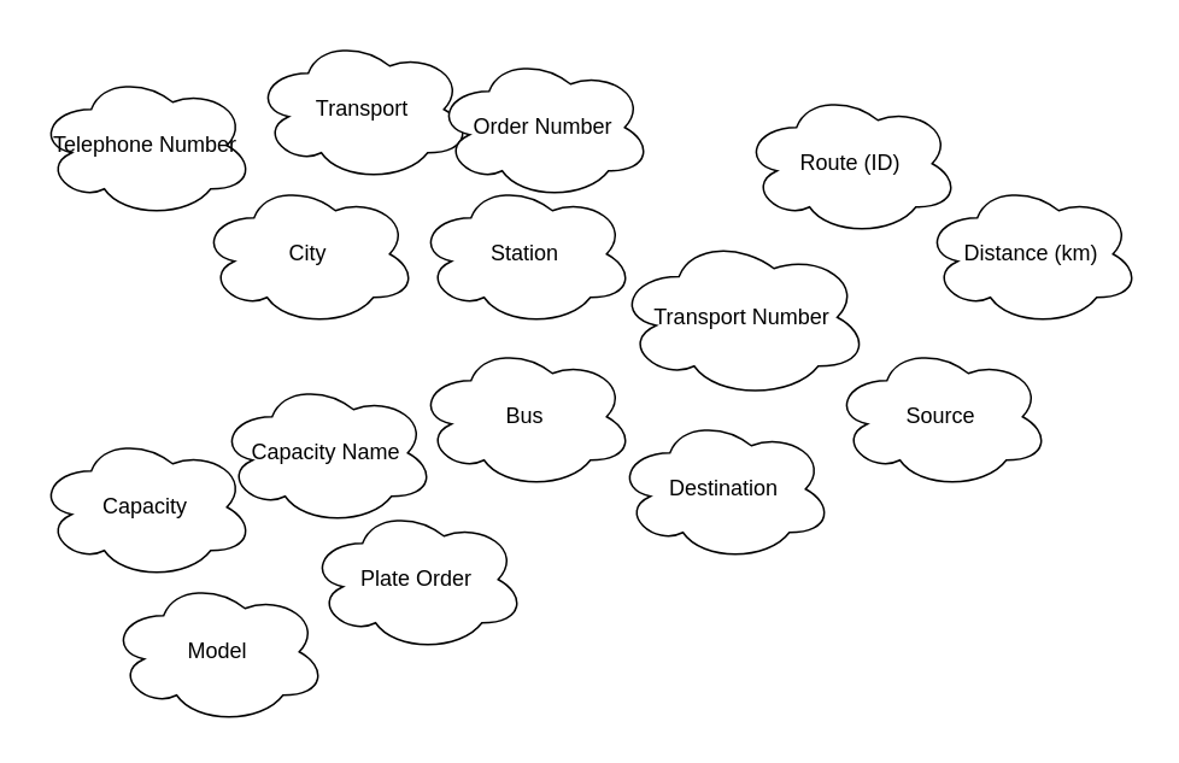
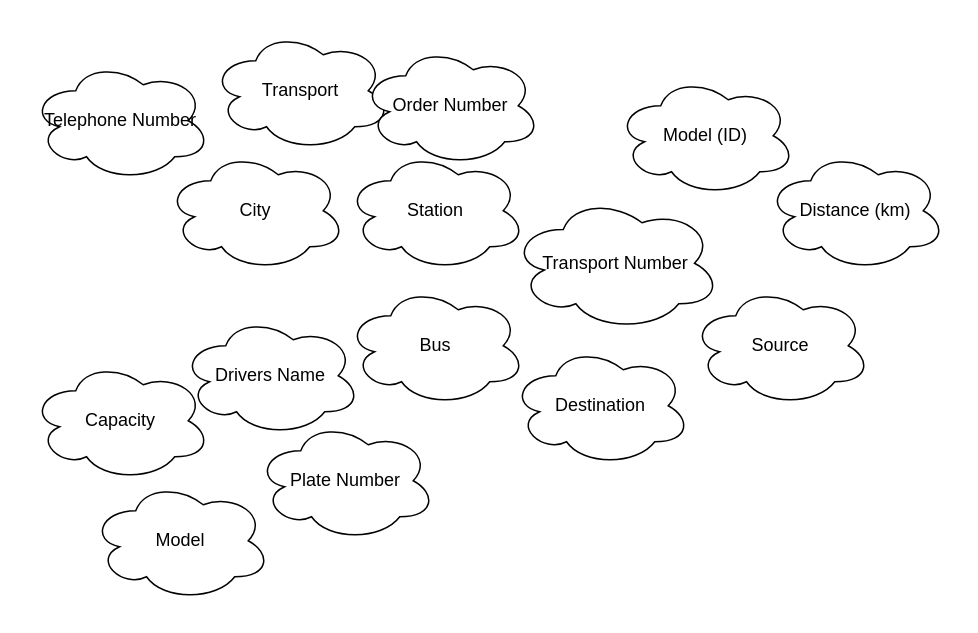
- <mxCell id="3" value="Route (ID)" style="ellipse;shape=cloud;whiteSpace=wrap;html=1;" vertex="1" parent="1"><mxGeometry x="410" y="50" width="120" height="80" as="geometry" /></mxCell>
+ <mxCell id="3" value="Model (ID)" style="ellipse;shape=cloud;whiteSpace=wrap;html=1;" vertex="1" parent="1"><mxGeometry x="410" y="50" width="120" height="80" as="geometry" /></mxCell>
- <mxCell id="11" value="Capacity Name" style="ellipse;shape=cloud;whiteSpace=wrap;html=1;" vertex="1" parent="1"><mxGeometry x="120" y="210" width="120" height="80" as="geometry" /></mxCell>
+ <mxCell id="11" value="Drivers Name" style="ellipse;shape=cloud;whiteSpace=wrap;html=1;" vertex="1" parent="1"><mxGeometry x="120" y="210" width="120" height="80" as="geometry" /></mxCell>
- <mxCell id="8" value="Plate Order" style="ellipse;shape=cloud;whiteSpace=wrap;html=1;" vertex="1" parent="1"><mxGeometry x="170" y="280" width="120" height="80" as="geometry" /></mxCell>
+ <mxCell id="8" value="Plate Number" style="ellipse;shape=cloud;whiteSpace=wrap;html=1;" vertex="1" parent="1"><mxGeometry x="170" y="280" width="120" height="80" as="geometry" /></mxCell>
